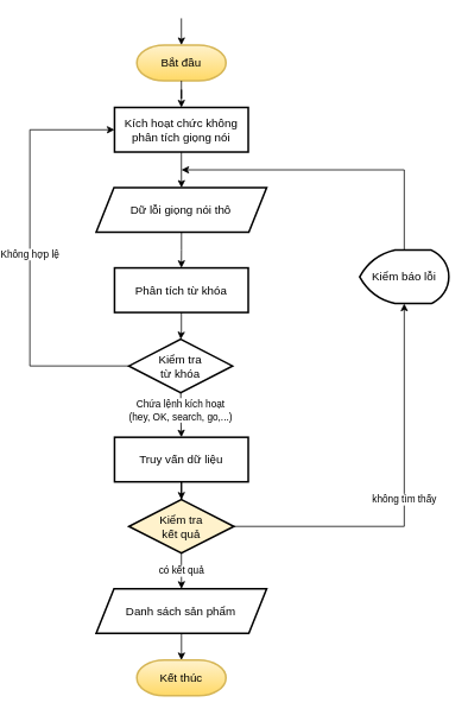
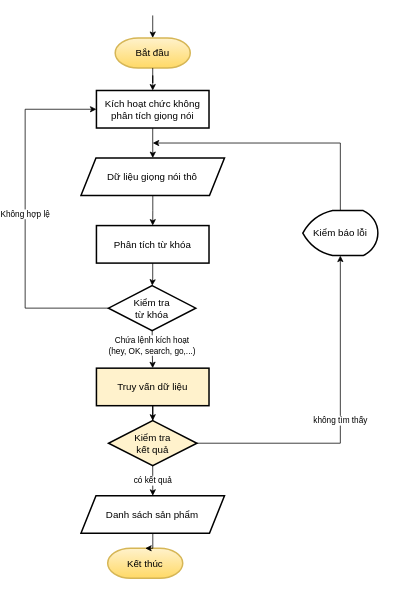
- <mxCell id="6" value="Dữ lỗi giọng nói thô" style="shape=parallelogram;perimeter=parallelogramPerimeter;whiteSpace=wrap;html=1;fixedSize=1;strokeWidth=2;labelBorderColor=none;fontSize=13;fontStyle=0" vertex="1" parent="1"><mxGeometry x="94.375" y="210" width="191.25" height="50" as="geometry" /></mxCell>
+ <mxCell id="6" value="Dữ liệu giọng nói thô" style="shape=parallelogram;perimeter=parallelogramPerimeter;whiteSpace=wrap;html=1;fixedSize=1;strokeWidth=2;labelBorderColor=none;fontSize=13;fontStyle=0" vertex="1" parent="1"><mxGeometry x="94.375" y="210" width="191.25" height="50" as="geometry" /></mxCell>
- <mxCell id="14" value="Truy vấn dữ liệu" style="whiteSpace=wrap;html=1;strokeWidth=2;labelBorderColor=none;fontSize=13;fontStyle=0" vertex="1" parent="1"><mxGeometry x="115" y="490" width="150" height="50" as="geometry" /></mxCell>
+ <mxCell id="14" value="Truy vấn dữ liệu" style="whiteSpace=wrap;html=1;strokeWidth=2;labelBorderColor=none;fontSize=13;fontStyle=0;fillColor=#fff2cc;" vertex="1" parent="1"><mxGeometry x="115" y="490" width="150" height="50" as="geometry" /></mxCell>
- <mxCell id="3" value="Kết thúc" style="strokeWidth=2;html=1;shape=mxgraph.flowchart.terminator;whiteSpace=wrap;labelBorderColor=none;fontSize=13;fontStyle=0;fillColor=#fff2cc;strokeColor=#d6b656;gradientColor=#ffd966;" vertex="1" parent="1"><mxGeometry x="140" y="740" width="100" height="40" as="geometry" /></mxCell>
+ <mxCell id="3" value="Kết thúc" style="strokeWidth=2;html=1;shape=mxgraph.flowchart.terminator;whiteSpace=wrap;labelBorderColor=none;fontSize=13;fontStyle=0;fillColor=#fff2cc;strokeColor=#d6b656;gradientColor=#ffd966;" vertex="1" parent="1"><mxGeometry x="130" y="730" width="100" height="40" as="geometry" /></mxCell>
